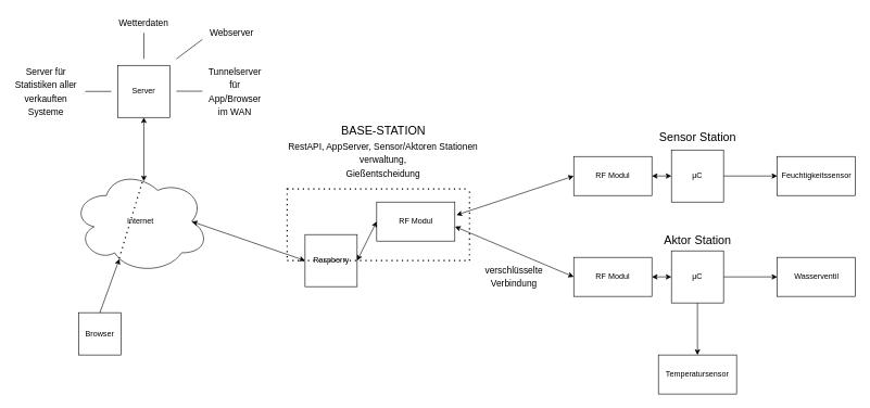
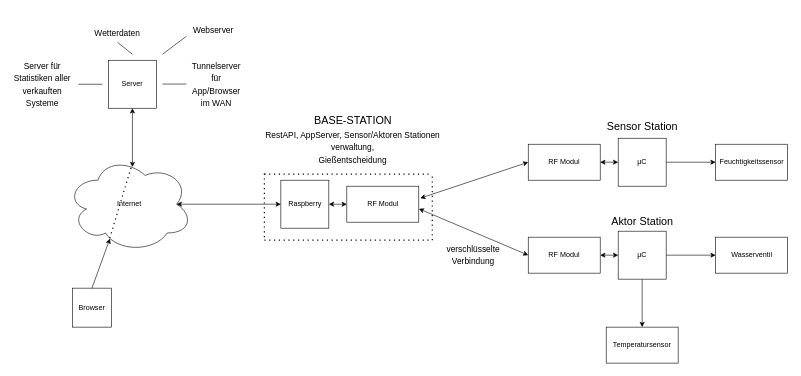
- <mxCell id="17" value="&lt;font style=&quot;font-size: 14px&quot;&gt;Wetterdaten&lt;br&gt;&lt;/font&gt;" style="text;html=1;strokeColor=none;fillColor=none;align=center;verticalAlign=middle;whiteSpace=wrap;rounded=0;fontSize=17;" parent="1" vertex="1"><mxGeometry x="170" y="20" width="100" height="30" as="geometry" /></mxCell>
+ <mxCell id="17" value="&lt;font style=&quot;font-size: 14px&quot;&gt;Wetterdaten&lt;br&gt;&lt;/font&gt;" style="text;html=1;strokeColor=none;fillColor=none;align=center;verticalAlign=middle;whiteSpace=wrap;rounded=0;fontSize=17;" parent="1" vertex="1"><mxGeometry x="145" y="40" width="100" height="30" as="geometry" /></mxCell>
- <mxCell id="2" value="Raspberry" style="whiteSpace=wrap;html=1;aspect=fixed;" parent="1" vertex="1"><mxGeometry x="467.5" y="360" width="80" height="80" as="geometry" /></mxCell>
+ <mxCell id="2" value="Raspberry" style="whiteSpace=wrap;html=1;aspect=fixed;" parent="1" vertex="1"><mxGeometry x="467.5" y="300" width="80" height="80" as="geometry" /></mxCell>
